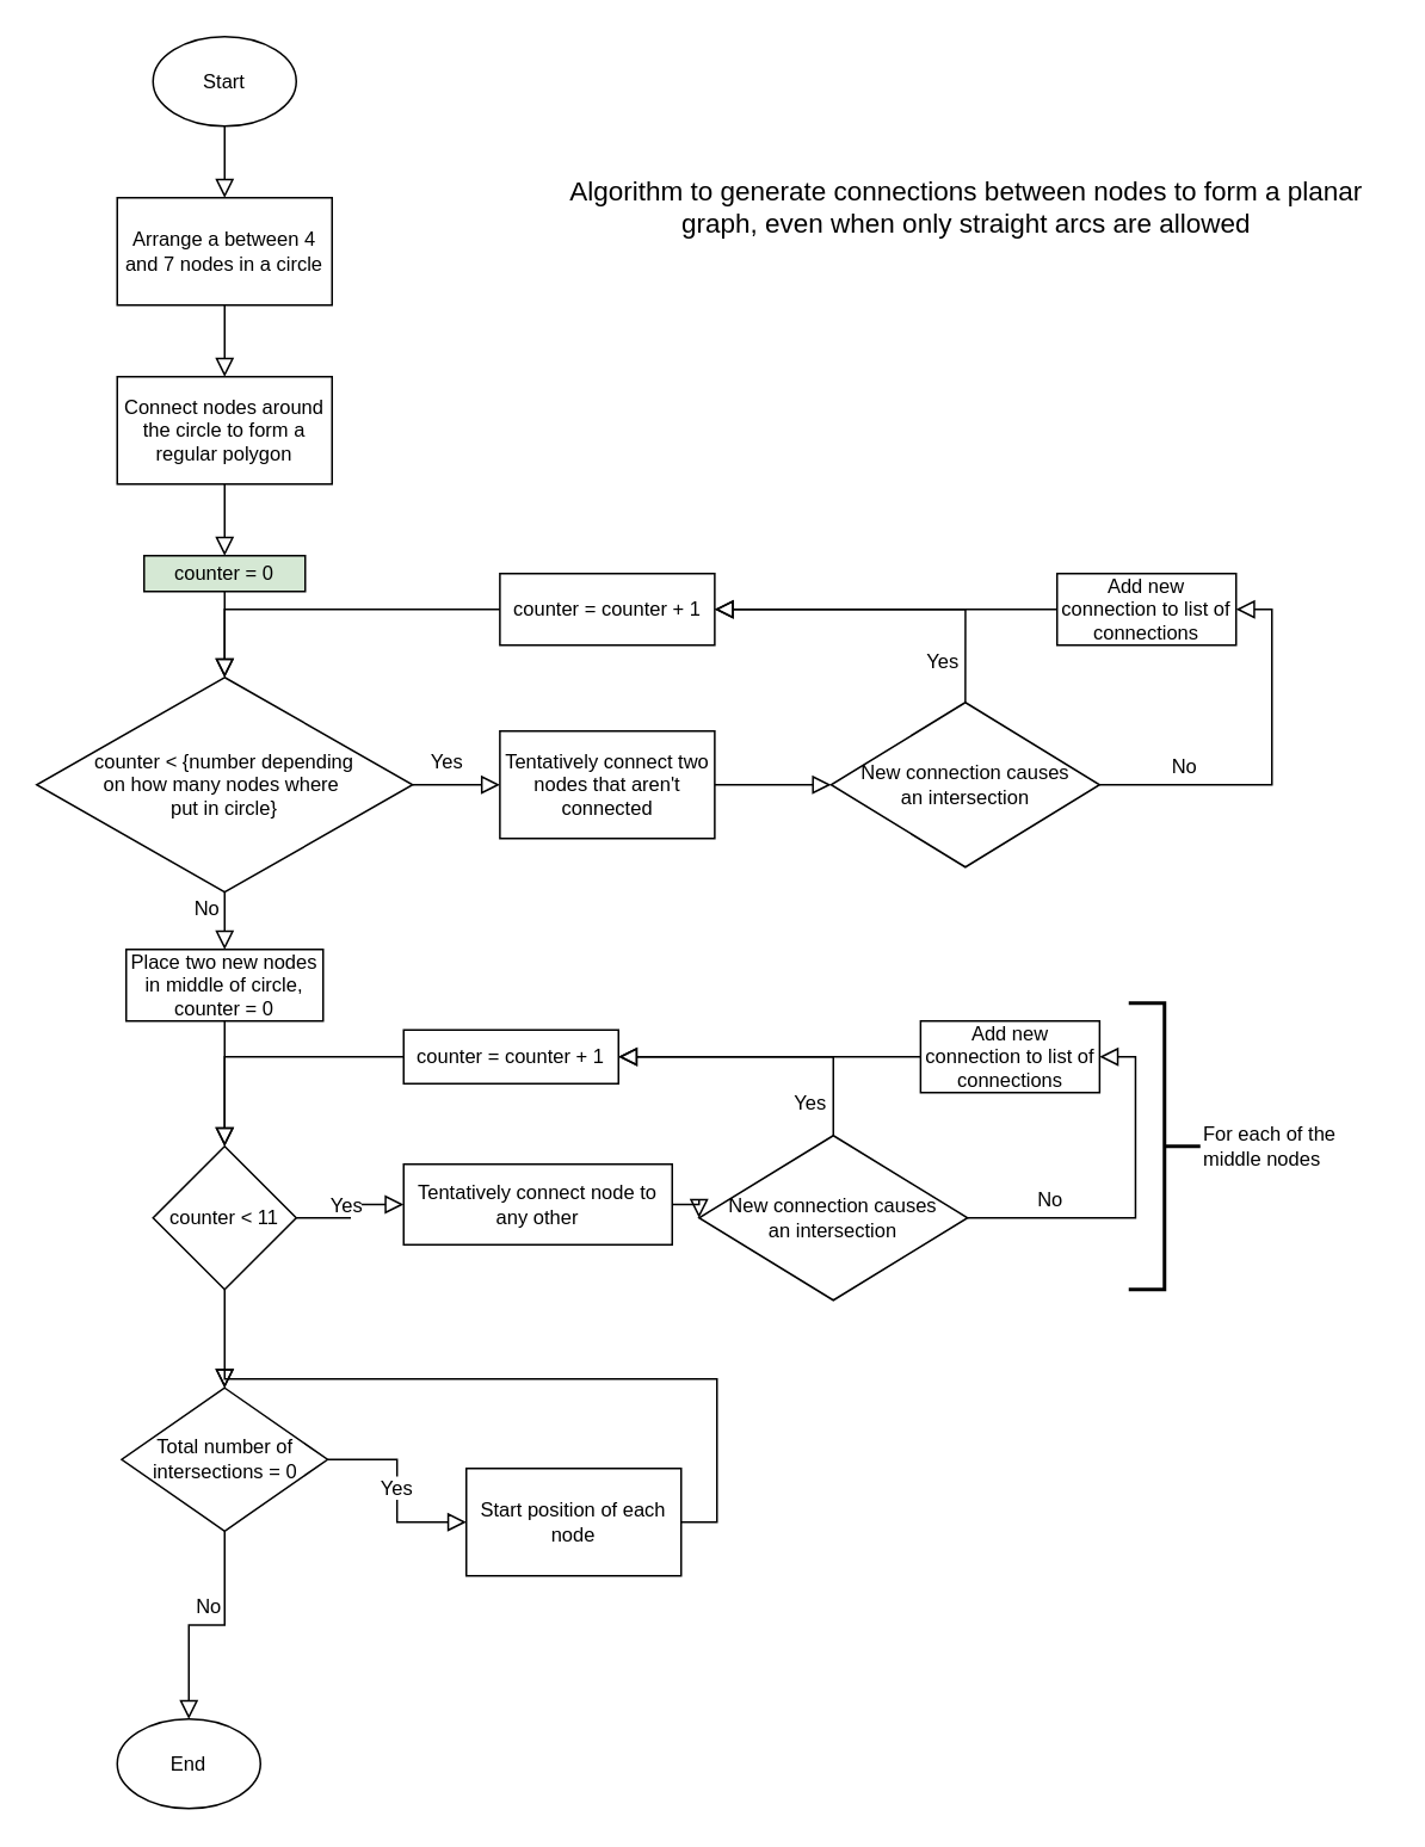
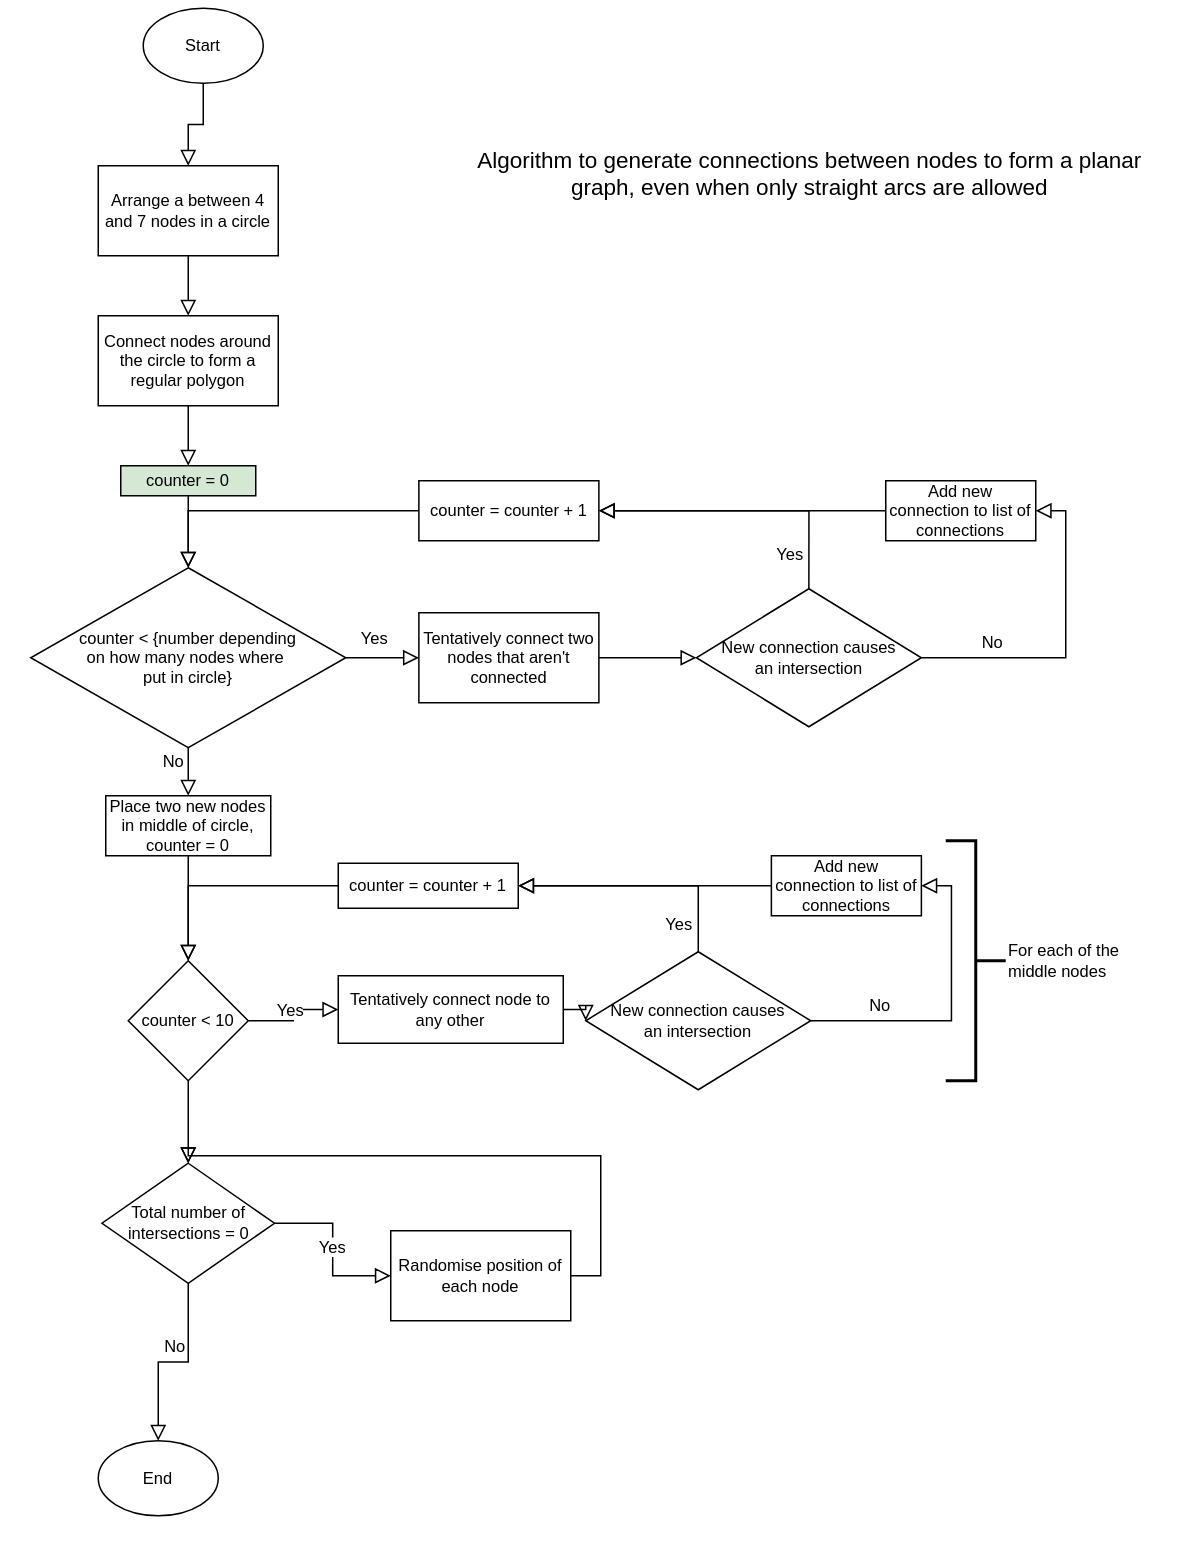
- <mxCell id="3" value="Start" style="ellipse;whiteSpace=wrap;html=1;fontFamily=Helvetica;fontSize=11;fontColor=default;" vertex="1" parent="1"><mxGeometry x="85" y="20" width="80" height="50" as="geometry" /></mxCell>
+ <mxCell id="3" value="Start" style="ellipse;whiteSpace=wrap;html=1;fontFamily=Helvetica;fontSize=11;fontColor=default;" vertex="1" parent="1"><mxGeometry x="95" y="5" width="80" height="50" as="geometry" /></mxCell>
- <mxCell id="31" value="counter &amp;lt; 11" style="rhombus;whiteSpace=wrap;html=1;fontSize=11;" vertex="1" parent="1"><mxGeometry x="85" y="640" width="80" height="80" as="geometry" /></mxCell>
+ <mxCell id="31" value="counter &amp;lt; 10" style="rhombus;whiteSpace=wrap;html=1;fontSize=11;" vertex="1" parent="1"><mxGeometry x="85" y="640" width="80" height="80" as="geometry" /></mxCell>
- <mxCell id="50" value="Start position of each node" style="whiteSpace=wrap;html=1;fontSize=11;" vertex="1" parent="1"><mxGeometry x="260" y="820" width="120" height="60" as="geometry" /></mxCell>
+ <mxCell id="50" value="Randomise position of each node" style="whiteSpace=wrap;html=1;fontSize=11;" vertex="1" parent="1"><mxGeometry x="260" y="820" width="120" height="60" as="geometry" /></mxCell>
